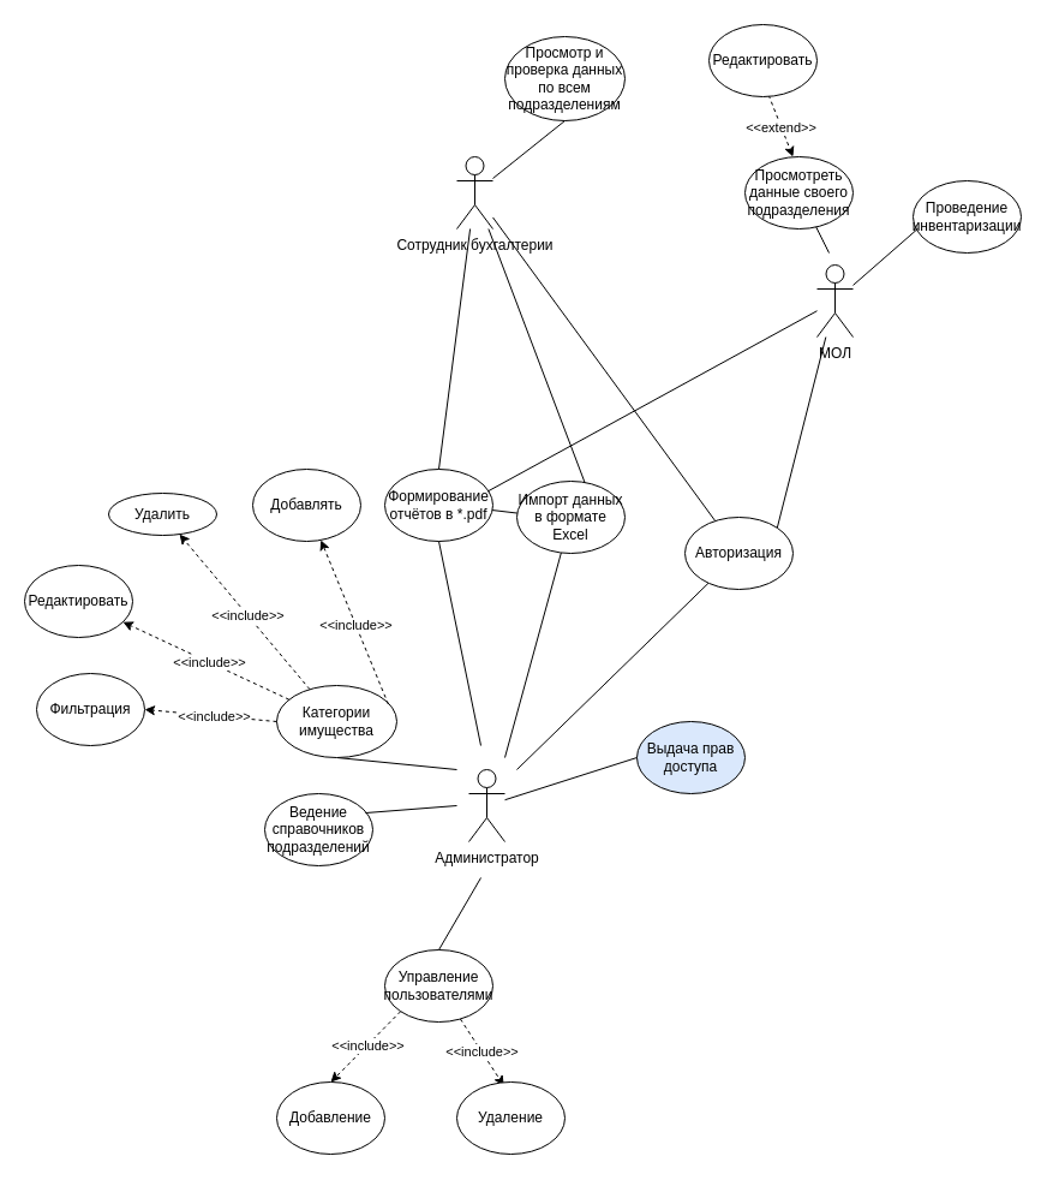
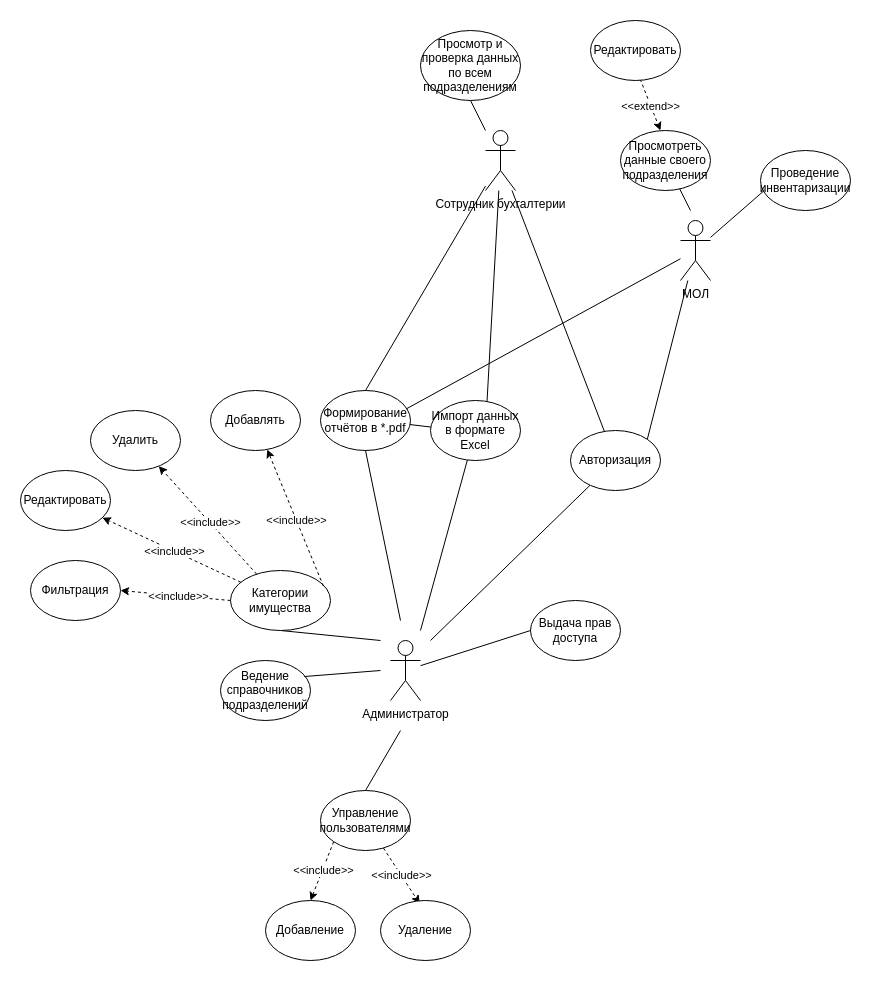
- <mxCell id="42" value="&lt;div&gt;Сотрудник бухгалтерии&lt;/div&gt;" style="shape=umlActor;verticalLabelPosition=bottom;verticalAlign=top;html=1;outlineConnect=0;" vertex="1" parent="1"><mxGeometry x="380" y="130" width="30" height="60" as="geometry" /></mxCell>
+ <mxCell id="42" value="&lt;div&gt;Сотрудник бухгалтерии&lt;/div&gt;" style="shape=umlActor;verticalLabelPosition=bottom;verticalAlign=top;html=1;outlineConnect=0;" vertex="1" parent="1"><mxGeometry x="485" y="130" width="30" height="60" as="geometry" /></mxCell>
- <mxCell id="11" value="Удалить" style="ellipse;whiteSpace=wrap;html=1;" vertex="1" parent="1"><mxGeometry x="90" y="410" width="90" height="35" as="geometry" /></mxCell>
+ <mxCell id="11" value="Удалить" style="ellipse;whiteSpace=wrap;html=1;" vertex="1" parent="1"><mxGeometry x="90" y="410" width="90" height="60" as="geometry" /></mxCell>
- <mxCell id="22" value="Выдача прав доступа" style="ellipse;whiteSpace=wrap;html=1;fillColor=#dae8fc;" vertex="1" parent="1"><mxGeometry x="530" y="600" width="90" height="60" as="geometry" /></mxCell>
+ <mxCell id="22" value="Выдача прав доступа" style="ellipse;whiteSpace=wrap;html=1;" vertex="1" parent="1"><mxGeometry x="530" y="600" width="90" height="60" as="geometry" /></mxCell>
- <mxCell id="32" value="Добавление" style="ellipse;whiteSpace=wrap;html=1;" vertex="1" parent="1"><mxGeometry x="230" y="900" width="90" height="60" as="geometry" /></mxCell>
+ <mxCell id="32" value="Добавление" style="ellipse;whiteSpace=wrap;html=1;" vertex="1" parent="1"><mxGeometry x="265" y="900" width="90" height="60" as="geometry" /></mxCell>
